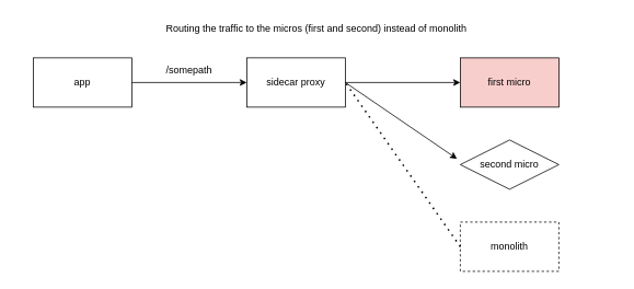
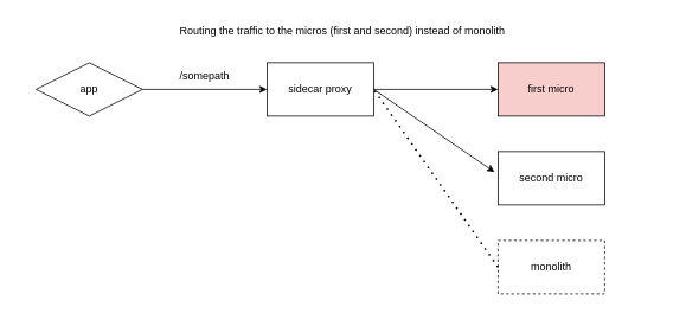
- <mxCell id="2" value="app" style="rounded=0;whiteSpace=wrap;html=1;" parent="1" vertex="1"><mxGeometry x="40" y="70" width="120" height="60" as="geometry" /></mxCell>
+ <mxCell id="2" value="app" style="rhombus;whiteSpace=wrap;html=1;" parent="1" vertex="1"><mxGeometry x="40" y="70" width="120" height="60" as="geometry" /></mxCell>
- <mxCell id="7" value="&lt;div&gt;second micro&lt;/div&gt;" style="rhombus;whiteSpace=wrap;html=1;" vertex="1" parent="1"><mxGeometry x="560" y="170" width="120" height="60" as="geometry" /></mxCell>
+ <mxCell id="7" value="&lt;div&gt;second micro&lt;/div&gt;" style="rounded=0;whiteSpace=wrap;html=1;" vertex="1" parent="1"><mxGeometry x="560" y="170" width="120" height="60" as="geometry" /></mxCell>
